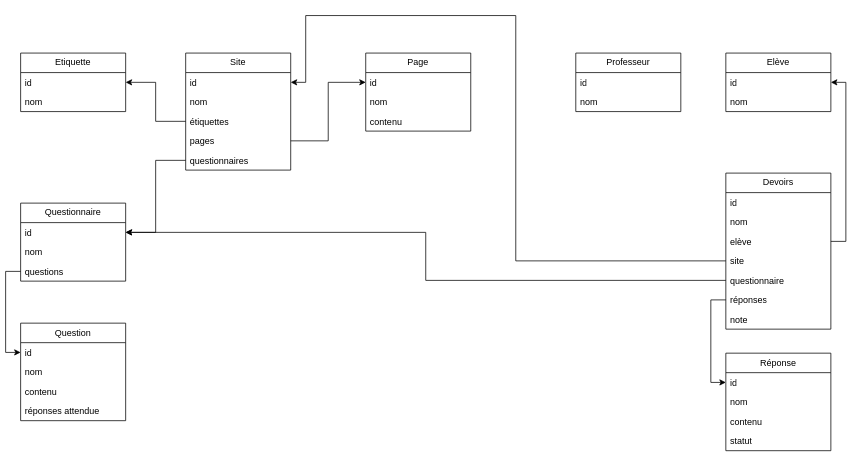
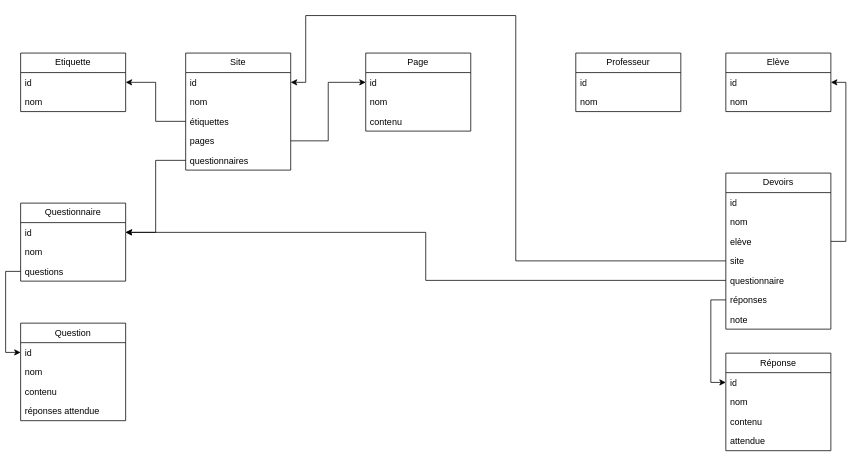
- <mxCell id="49" value="statut" style="text;strokeColor=none;fillColor=none;align=left;verticalAlign=top;spacingLeft=4;spacingRight=4;overflow=hidden;rotatable=0;points=[[0,0.5],[1,0.5]];portConstraint=eastwest;whiteSpace=wrap;html=1;" vertex="1" parent="45"><mxGeometry y="104" width="140" height="26" as="geometry" /></mxCell>
+ <mxCell id="49" value="attendue" style="text;strokeColor=none;fillColor=none;align=left;verticalAlign=top;spacingLeft=4;spacingRight=4;overflow=hidden;rotatable=0;points=[[0,0.5],[1,0.5]];portConstraint=eastwest;whiteSpace=wrap;html=1;" vertex="1" parent="45"><mxGeometry y="104" width="140" height="26" as="geometry" /></mxCell>
